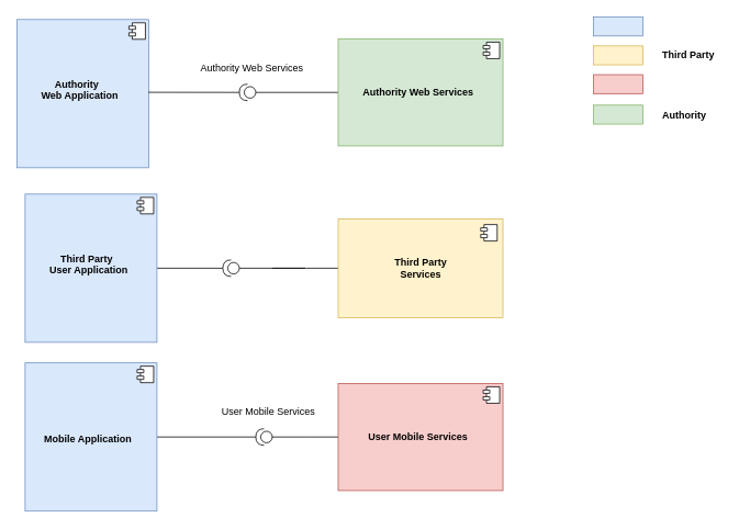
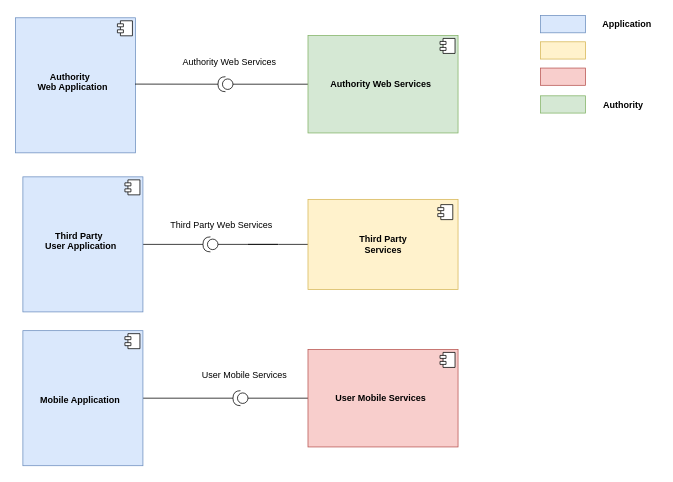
+ <mxCell id="20" value="&lt;b&gt;Application&lt;/b&gt;" style="text;html=1;align=center;verticalAlign=middle;resizable=0;points=[];;autosize=1;" parent="1" vertex="1"><mxGeometry x="795" y="21.5" width="80" height="20" as="geometry" /></mxCell>
- <mxCell id="21" value="&lt;b&gt;Third Party&lt;/b&gt;" style="text;html=1;align=center;verticalAlign=middle;resizable=0;points=[];;autosize=1;" parent="1" vertex="1"><mxGeometry x="795" y="56.5" width="80" height="20" as="geometry" /></mxCell>
+ <mxCell id="29" value="Third Party Web Services" style="text;html=1;resizable=0;points=[];autosize=1;align=left;verticalAlign=top;spacingTop=-4;" parent="1" vertex="1"><mxGeometry x="225" y="290" width="150" height="20" as="geometry" /></mxCell>
